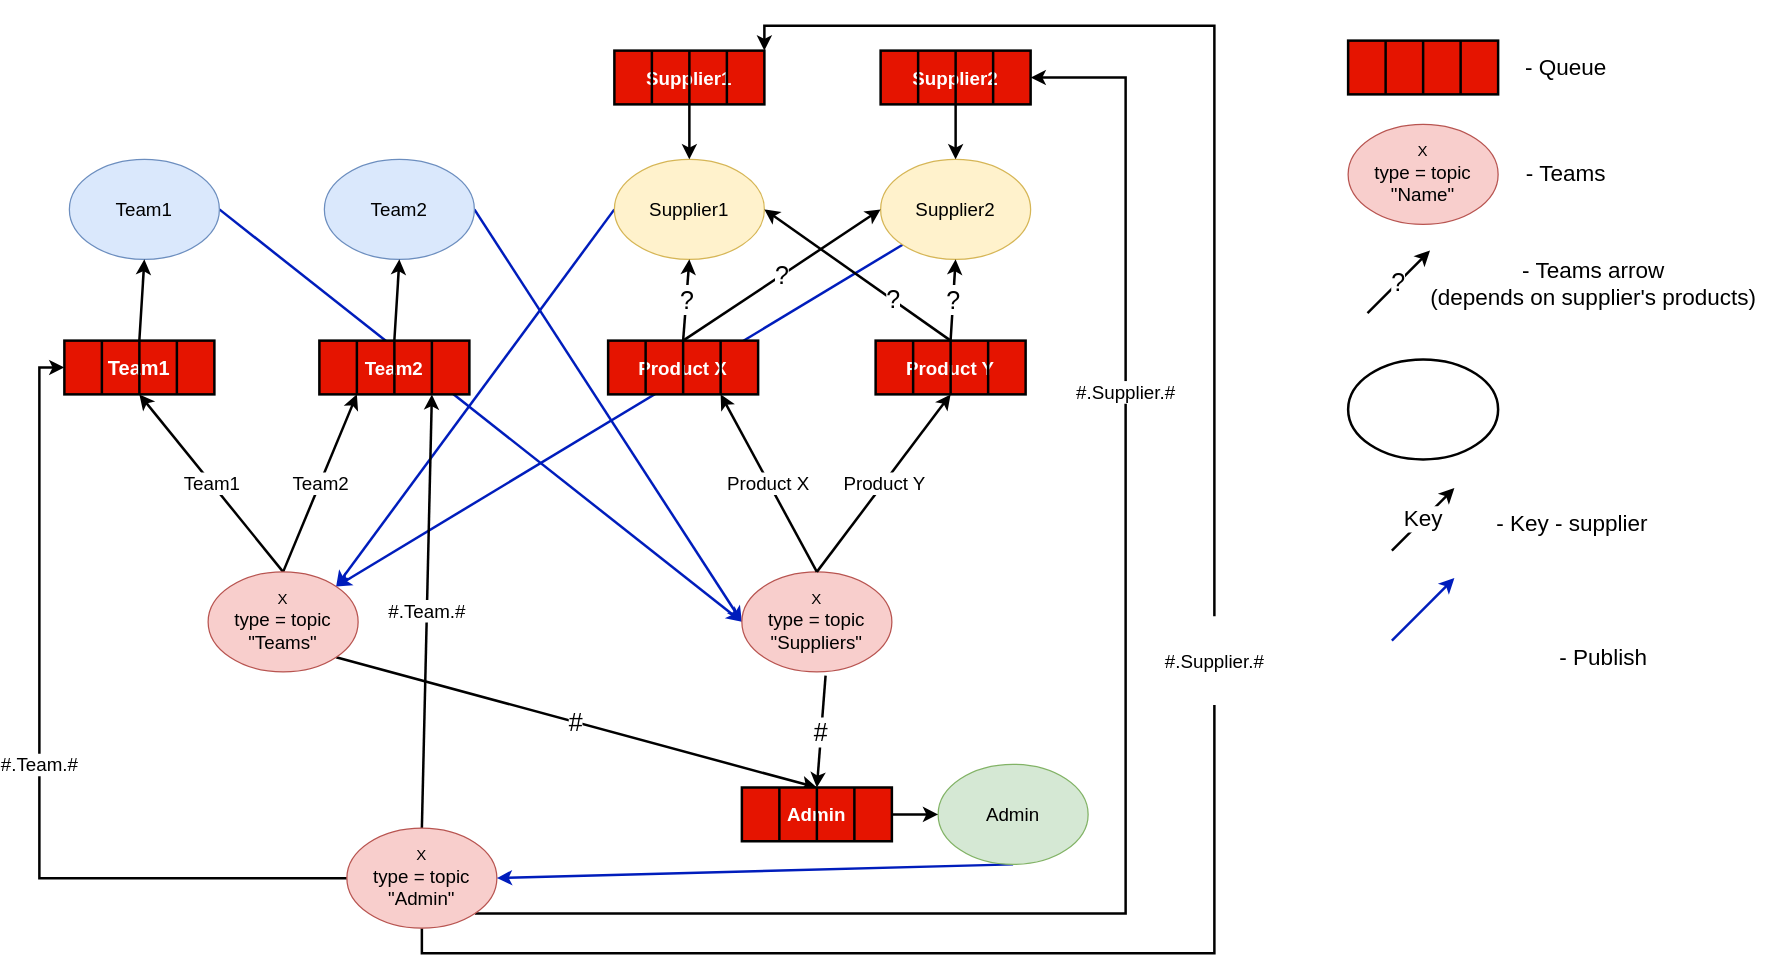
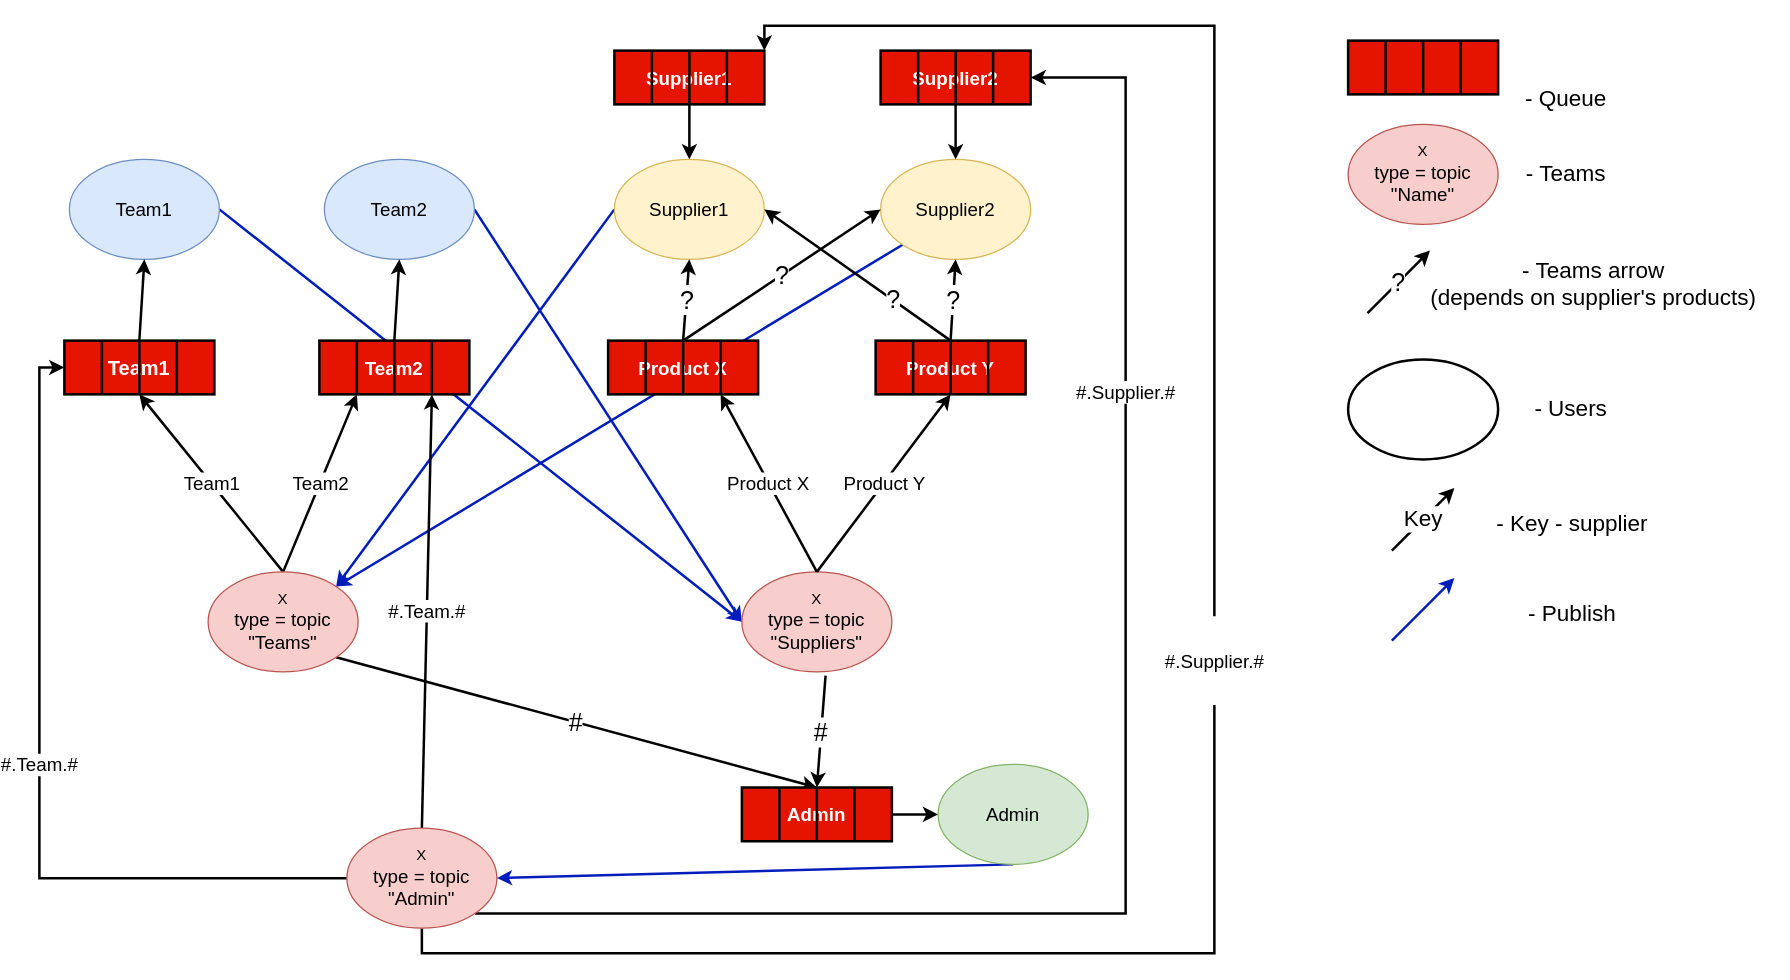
- <mxCell id="67" value="&lt;font style=&quot;font-size: 18px&quot;&gt;- Queue&lt;/font&gt;" style="text;html=1;align=center;verticalAlign=middle;resizable=0;points=[];autosize=1;" vertex="1" parent="1"><mxGeometry x="1183" y="43.5" width="75" height="20" as="geometry" /></mxCell>
+ <mxCell id="67" value="&lt;font style=&quot;font-size: 18px&quot;&gt;- Queue&lt;/font&gt;" style="text;html=1;align=center;verticalAlign=middle;resizable=0;points=[];autosize=1;" vertex="1" parent="1"><mxGeometry x="1183" y="68.5" width="75" height="20" as="geometry" /></mxCell>
+ <mxCell id="73" value="&lt;font style=&quot;font-size: 18px&quot;&gt;- Users&lt;/font&gt;" style="text;html=1;align=center;verticalAlign=middle;resizable=0;points=[];autosize=1;" vertex="1" parent="1"><mxGeometry x="1191" y="317" width="68" height="20" as="geometry" /></mxCell>
- <mxCell id="77" value="&lt;span style=&quot;font-size: 18px&quot;&gt;- Publish&lt;/span&gt;" style="text;html=1;align=center;verticalAlign=middle;resizable=0;points=[];autosize=1;" vertex="1" parent="1"><mxGeometry x="1210.5" y="516" width="80" height="20" as="geometry" /></mxCell>
+ <mxCell id="77" value="&lt;span style=&quot;font-size: 18px&quot;&gt;- Publish&lt;/span&gt;" style="text;html=1;align=center;verticalAlign=middle;resizable=0;points=[];autosize=1;" vertex="1" parent="1"><mxGeometry x="1185.5" y="481" width="80" height="20" as="geometry" /></mxCell>
